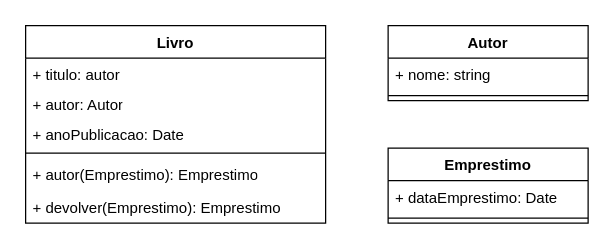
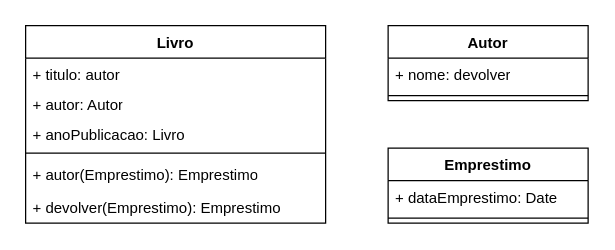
- <mxCell id="10" value="+ nome: string" style="text;strokeColor=none;fillColor=none;align=left;verticalAlign=top;spacingLeft=4;spacingRight=4;overflow=hidden;rotatable=0;points=[[0,0.5],[1,0.5]];portConstraint=eastwest;whiteSpace=wrap;html=1;" vertex="1" parent="9"><mxGeometry y="26" width="160" height="26" as="geometry" /></mxCell>
+ <mxCell id="10" value="+ nome: devolver" style="text;strokeColor=none;fillColor=none;align=left;verticalAlign=top;spacingLeft=4;spacingRight=4;overflow=hidden;rotatable=0;points=[[0,0.5],[1,0.5]];portConstraint=eastwest;whiteSpace=wrap;html=1;" vertex="1" parent="9"><mxGeometry y="26" width="160" height="26" as="geometry" /></mxCell>
- <mxCell id="5" value="+ anoPublicacao: Date&lt;div&gt;&lt;br&gt;&lt;/div&gt;" style="text;strokeColor=none;fillColor=none;align=left;verticalAlign=top;spacingLeft=4;spacingRight=4;overflow=hidden;rotatable=0;points=[[0,0.5],[1,0.5]];portConstraint=eastwest;whiteSpace=wrap;html=1;" vertex="1" parent="2"><mxGeometry y="74" width="240" height="24" as="geometry" /></mxCell>
+ <mxCell id="5" value="+ anoPublicacao: Livro&lt;div&gt;&lt;br&gt;&lt;/div&gt;" style="text;strokeColor=none;fillColor=none;align=left;verticalAlign=top;spacingLeft=4;spacingRight=4;overflow=hidden;rotatable=0;points=[[0,0.5],[1,0.5]];portConstraint=eastwest;whiteSpace=wrap;html=1;" vertex="1" parent="2"><mxGeometry y="74" width="240" height="24" as="geometry" /></mxCell>
